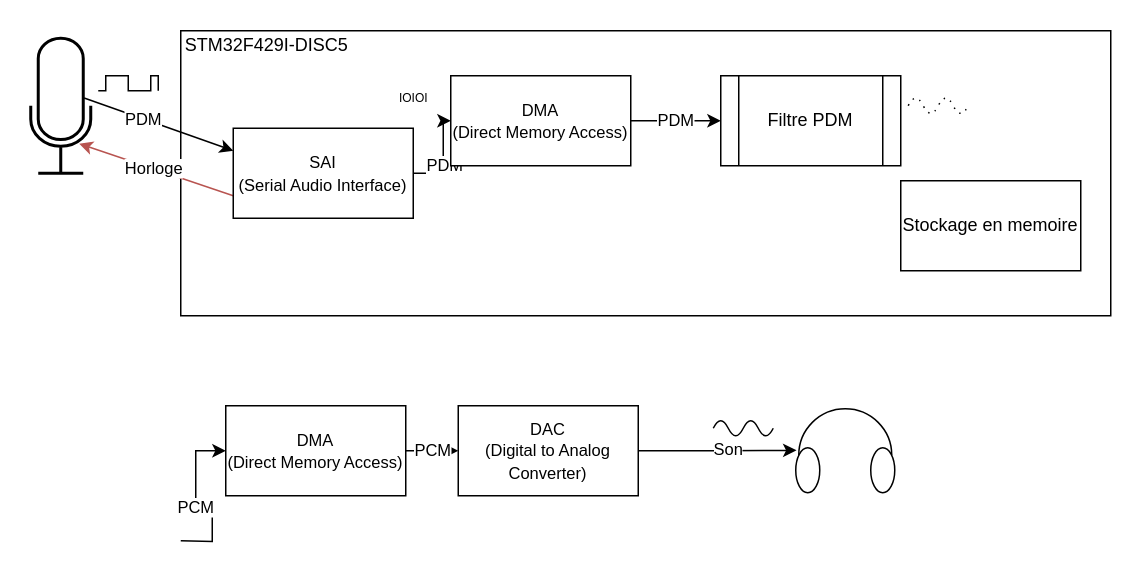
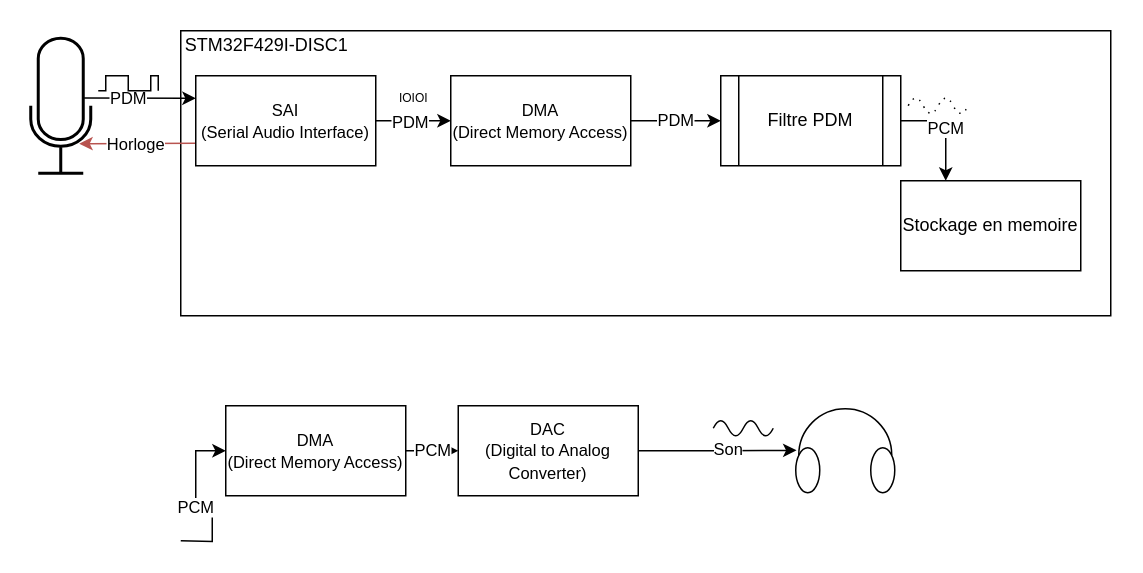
- <mxCell id="9" value="STM32F429I-DISC5" style="text;html=1;strokeColor=none;fillColor=none;align=center;verticalAlign=middle;whiteSpace=wrap;rounded=0;" parent="1" vertex="1"><mxGeometry x="120" y="20" width="115" height="20" as="geometry" /></mxCell>
+ <mxCell id="9" value="STM32F429I-DISC1" style="text;html=1;strokeColor=none;fillColor=none;align=center;verticalAlign=middle;whiteSpace=wrap;rounded=0;" parent="1" vertex="1"><mxGeometry x="120" y="20" width="115" height="20" as="geometry" /></mxCell>
+ <mxCell id="15" value="PCM" style="edgeStyle=orthogonalEdgeStyle;rounded=0;orthogonalLoop=1;jettySize=auto;html=1;exitX=1;exitY=0.5;exitDx=0;exitDy=0;entryX=0.25;entryY=0;entryDx=0;entryDy=0;endArrow=classic;endFill=1;" parent="1" source="16" target="17" edge="1"><mxGeometry relative="1" as="geometry" /></mxCell>
- <mxCell id="12" value="&lt;font style=&quot;font-size: 11px&quot;&gt;SAI&lt;br&gt;(Serial Audio Interface)&lt;/font&gt;" style="rounded=0;whiteSpace=wrap;html=1;" parent="1" vertex="1"><mxGeometry x="155" y="85" width="120" height="60" as="geometry" /></mxCell>
+ <mxCell id="12" value="&lt;font style=&quot;font-size: 11px&quot;&gt;SAI&lt;br&gt;(Serial Audio Interface)&lt;/font&gt;" style="rounded=0;whiteSpace=wrap;html=1;" parent="1" vertex="1"><mxGeometry x="130" y="50" width="120" height="60" as="geometry" /></mxCell>
